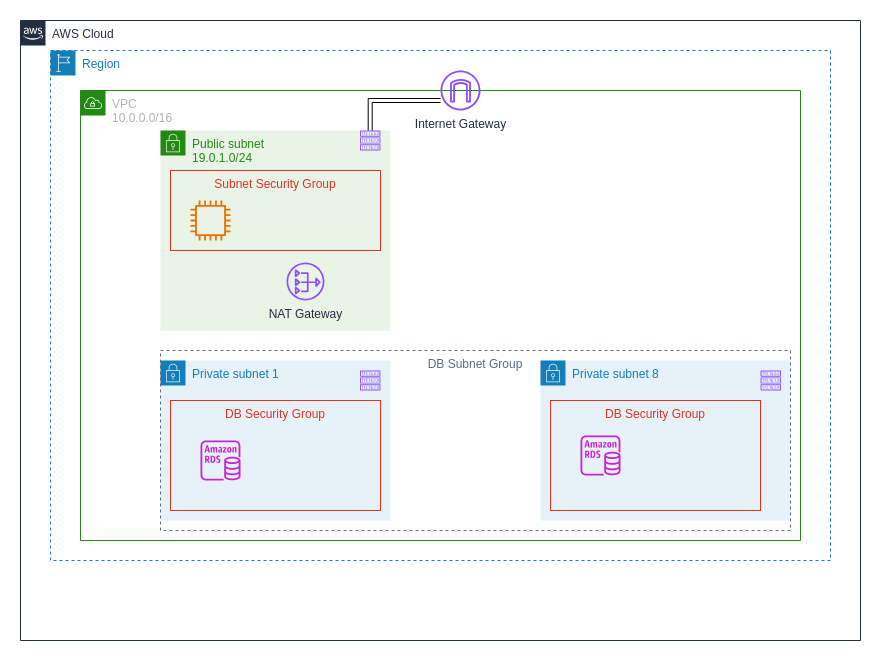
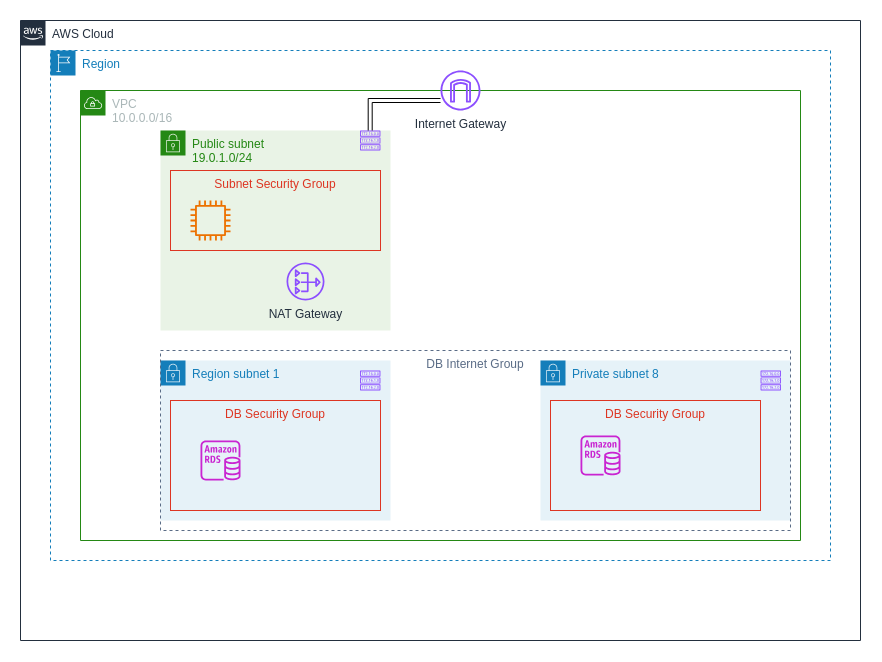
- <mxCell id="19" value="DB Subnet Group" style="fillColor=none;strokeColor=#5A6C86;dashed=1;verticalAlign=top;fontStyle=0;fontColor=#5A6C86;whiteSpace=wrap;html=1;" parent="5" vertex="1"><mxGeometry x="110" y="300" width="630" height="180" as="geometry" /></mxCell>
+ <mxCell id="19" value="DB Internet Group" style="fillColor=none;strokeColor=#5A6C86;dashed=1;verticalAlign=top;fontStyle=0;fontColor=#5A6C86;whiteSpace=wrap;html=1;" parent="5" vertex="1"><mxGeometry x="110" y="300" width="630" height="180" as="geometry" /></mxCell>
- <mxCell id="10" value="Private subnet 1" style="points=[[0,0],[0.25,0],[0.5,0],[0.75,0],[1,0],[1,0.25],[1,0.5],[1,0.75],[1,1],[0.75,1],[0.5,1],[0.25,1],[0,1],[0,0.75],[0,0.5],[0,0.25]];outlineConnect=0;gradientColor=none;html=1;whiteSpace=wrap;fontSize=12;fontStyle=0;container=1;pointerEvents=0;collapsible=0;recursiveResize=0;shape=mxgraph.aws4.group;grIcon=mxgraph.aws4.group_security_group;grStroke=0;strokeColor=#147EBA;fillColor=#E6F2F8;verticalAlign=top;align=left;spacingLeft=30;fontColor=#147EBA;dashed=0;" parent="5" vertex="1"><mxGeometry x="110" y="310" width="230" height="160" as="geometry" /></mxCell>
+ <mxCell id="10" value="Region subnet 1" style="points=[[0,0],[0.25,0],[0.5,0],[0.75,0],[1,0],[1,0.25],[1,0.5],[1,0.75],[1,1],[0.75,1],[0.5,1],[0.25,1],[0,1],[0,0.75],[0,0.5],[0,0.25]];outlineConnect=0;gradientColor=none;html=1;whiteSpace=wrap;fontSize=12;fontStyle=0;container=1;pointerEvents=0;collapsible=0;recursiveResize=0;shape=mxgraph.aws4.group;grIcon=mxgraph.aws4.group_security_group;grStroke=0;strokeColor=#147EBA;fillColor=#E6F2F8;verticalAlign=top;align=left;spacingLeft=30;fontColor=#147EBA;dashed=0;" parent="5" vertex="1"><mxGeometry x="110" y="310" width="230" height="160" as="geometry" /></mxCell>
